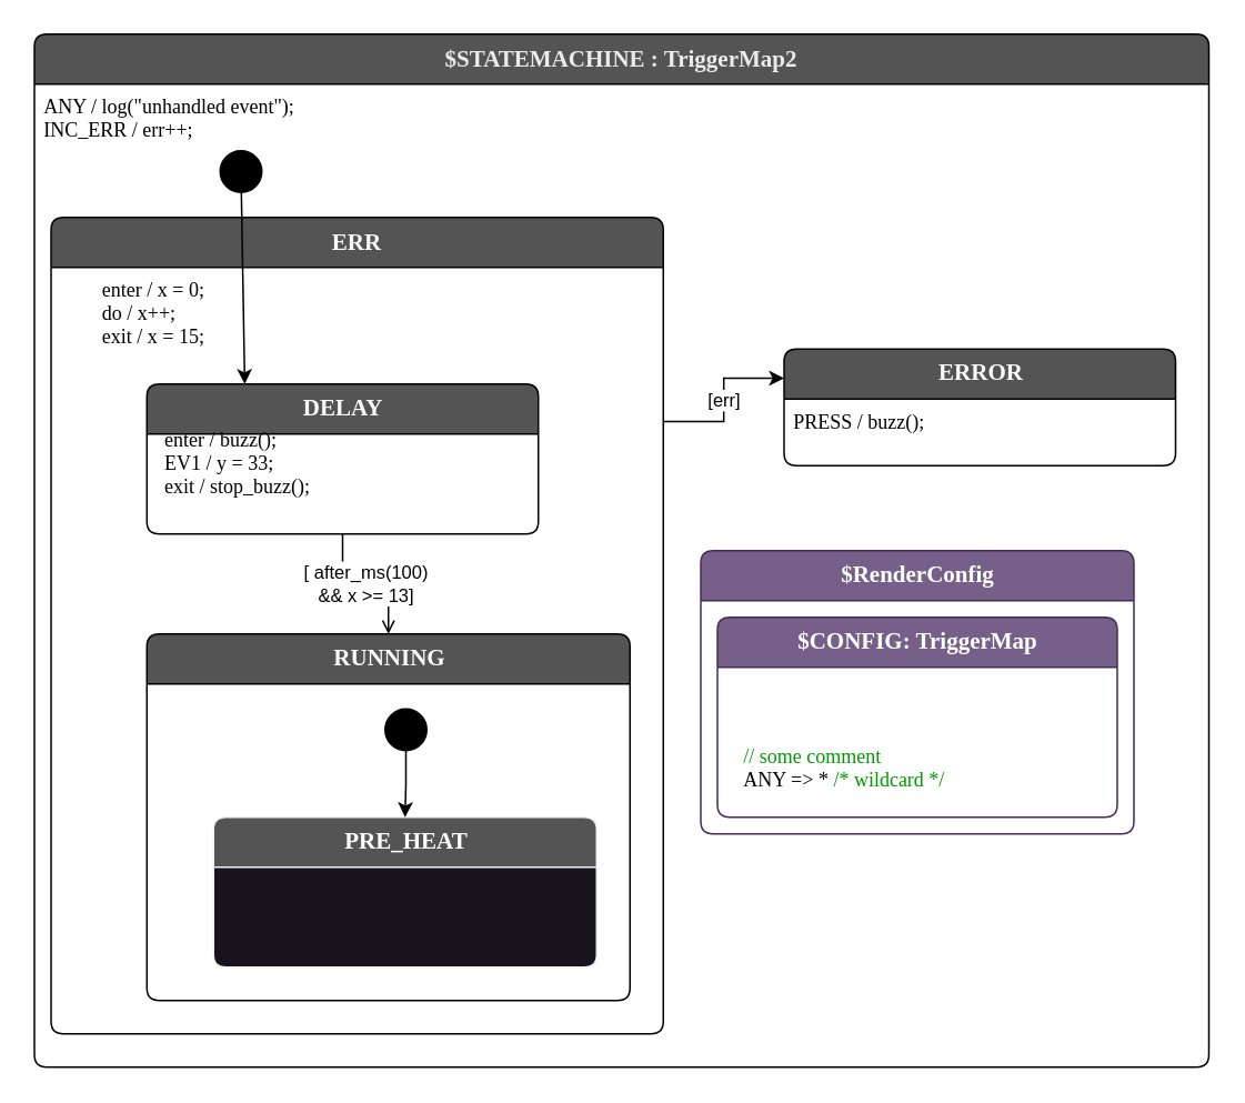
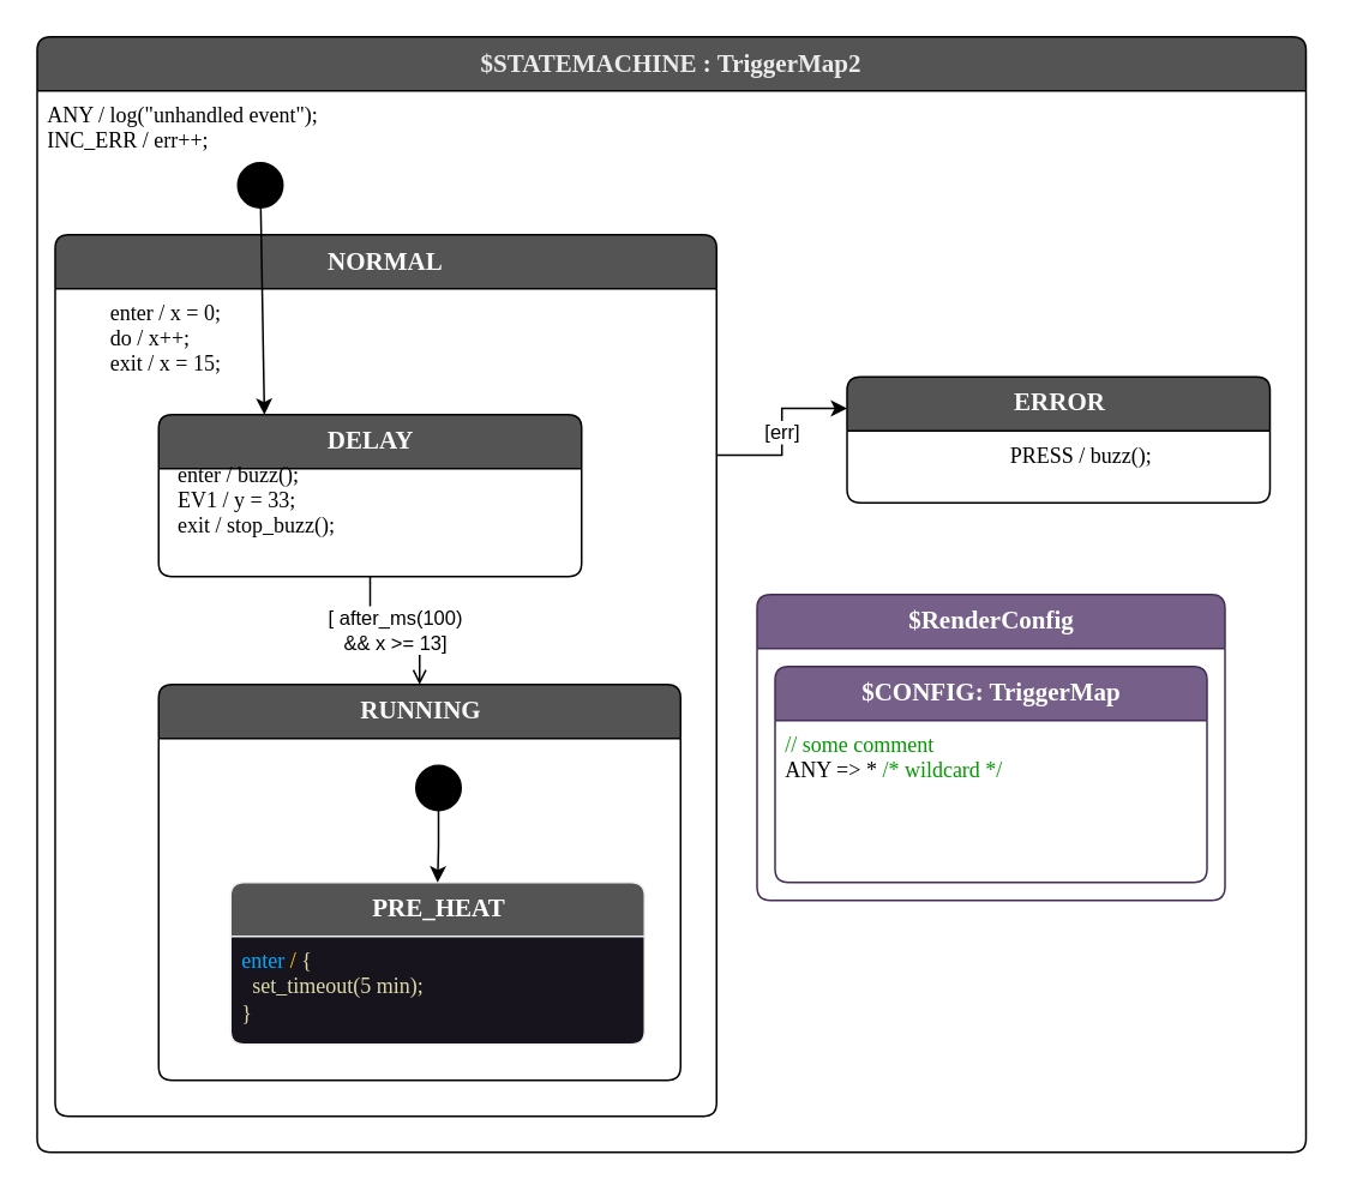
- <mxCell id="5" value="ERR" style="shape=swimlane;rotatable=0;align=center;verticalAlign=top;fontFamily=Lucida Console;startSize=30;fontSize=14;fontStyle=1;fontColor=#FAFAFA;fillColor=#545454;swimlaneFillColor=default;rounded=1;arcSize=15;absoluteArcSize=1;" parent="2" vertex="1"><mxGeometry x="10" y="110" width="367.5" height="490" as="geometry" /></mxCell>
+ <mxCell id="5" value="NORMAL" style="shape=swimlane;rotatable=0;align=center;verticalAlign=top;fontFamily=Lucida Console;startSize=30;fontSize=14;fontStyle=1;fontColor=#FAFAFA;fillColor=#545454;swimlaneFillColor=default;rounded=1;arcSize=15;absoluteArcSize=1;" parent="2" vertex="1"><mxGeometry x="10" y="110" width="367.5" height="490" as="geometry" /></mxCell>
- <mxCell id="18" value="PRESS / buzz();" style="fontFamily=Lucida Console;align=left;verticalAlign=top;fillColor=none;gradientColor=none;strokeColor=none;rounded=0;spacingLeft=4;resizable=0;movable=0;deletable=0;rotatable=0;autosize=1;" parent="17" vertex="1" connectable="0"><mxGeometry y="30" width="130" height="30" as="geometry" /></mxCell>
+ <mxCell id="18" value="PRESS / buzz();" style="fontFamily=Lucida Console;align=left;verticalAlign=top;fillColor=none;gradientColor=none;strokeColor=none;rounded=0;spacingLeft=4;resizable=0;movable=0;deletable=0;rotatable=0;autosize=1;" parent="17" vertex="1" connectable="0"><mxGeometry x="85" y="30" width="130" height="30" as="geometry" /></mxCell>
- <mxCell id="22" value="&lt;font color=&quot;#009900&quot;&gt;// some comment&lt;br&gt;&lt;/font&gt;ANY =&amp;gt; *&amp;nbsp;&lt;span style=&quot;color: rgb(0, 153, 0);&quot;&gt;/* wildcard */&lt;/span&gt;&lt;br&gt;" style="fontFamily=Lucida Console;align=left;verticalAlign=top;fillColor=none;gradientColor=none;strokeColor=none;rounded=0;spacingLeft=4;resizable=0;movable=0;deletable=0;rotatable=0;autosize=1;html=1;" parent="21" vertex="1" connectable="0"><mxGeometry x="10" y="70" width="190" height="40" as="geometry" /></mxCell>
+ <mxCell id="22" value="&lt;font color=&quot;#009900&quot;&gt;// some comment&lt;br&gt;&lt;/font&gt;ANY =&amp;gt; *&amp;nbsp;&lt;span style=&quot;color: rgb(0, 153, 0);&quot;&gt;/* wildcard */&lt;/span&gt;&lt;br&gt;" style="fontFamily=Lucida Console;align=left;verticalAlign=top;fillColor=none;gradientColor=none;strokeColor=none;rounded=0;spacingLeft=4;resizable=0;movable=0;deletable=0;rotatable=0;autosize=1;html=1;" parent="21" vertex="1" connectable="0"><mxGeometry y="30" width="190" height="40" as="geometry" /></mxCell>
+ <mxCell id="13" value="&lt;font color=&quot;#00aaff&quot;&gt;enter&amp;nbsp;&lt;/font&gt;&lt;font color=&quot;#ffd700&quot;&gt;/&lt;/font&gt;&lt;font color=&quot;#dcdcaa&quot;&gt;&amp;nbsp;{&amp;nbsp;&lt;br&gt;&lt;/font&gt;&lt;font color=&quot;#dcdcaa&quot;&gt;&amp;nbsp; set_timeout(5 min);&lt;br&gt;}&lt;/font&gt;&lt;font color=&quot;#00aaff&quot;&gt;&lt;br&gt;&lt;/font&gt;" style="fontFamily=Lucida Console;align=left;verticalAlign=top;fillColor=none;gradientColor=none;strokeColor=none;rounded=0;spacingLeft=4;resizable=0;movable=0;deletable=0;rotatable=0;autosize=1;html=1;" parent="12" connectable="0" vertex="1"><mxGeometry y="30" width="180" height="60" as="geometry" /></mxCell>
